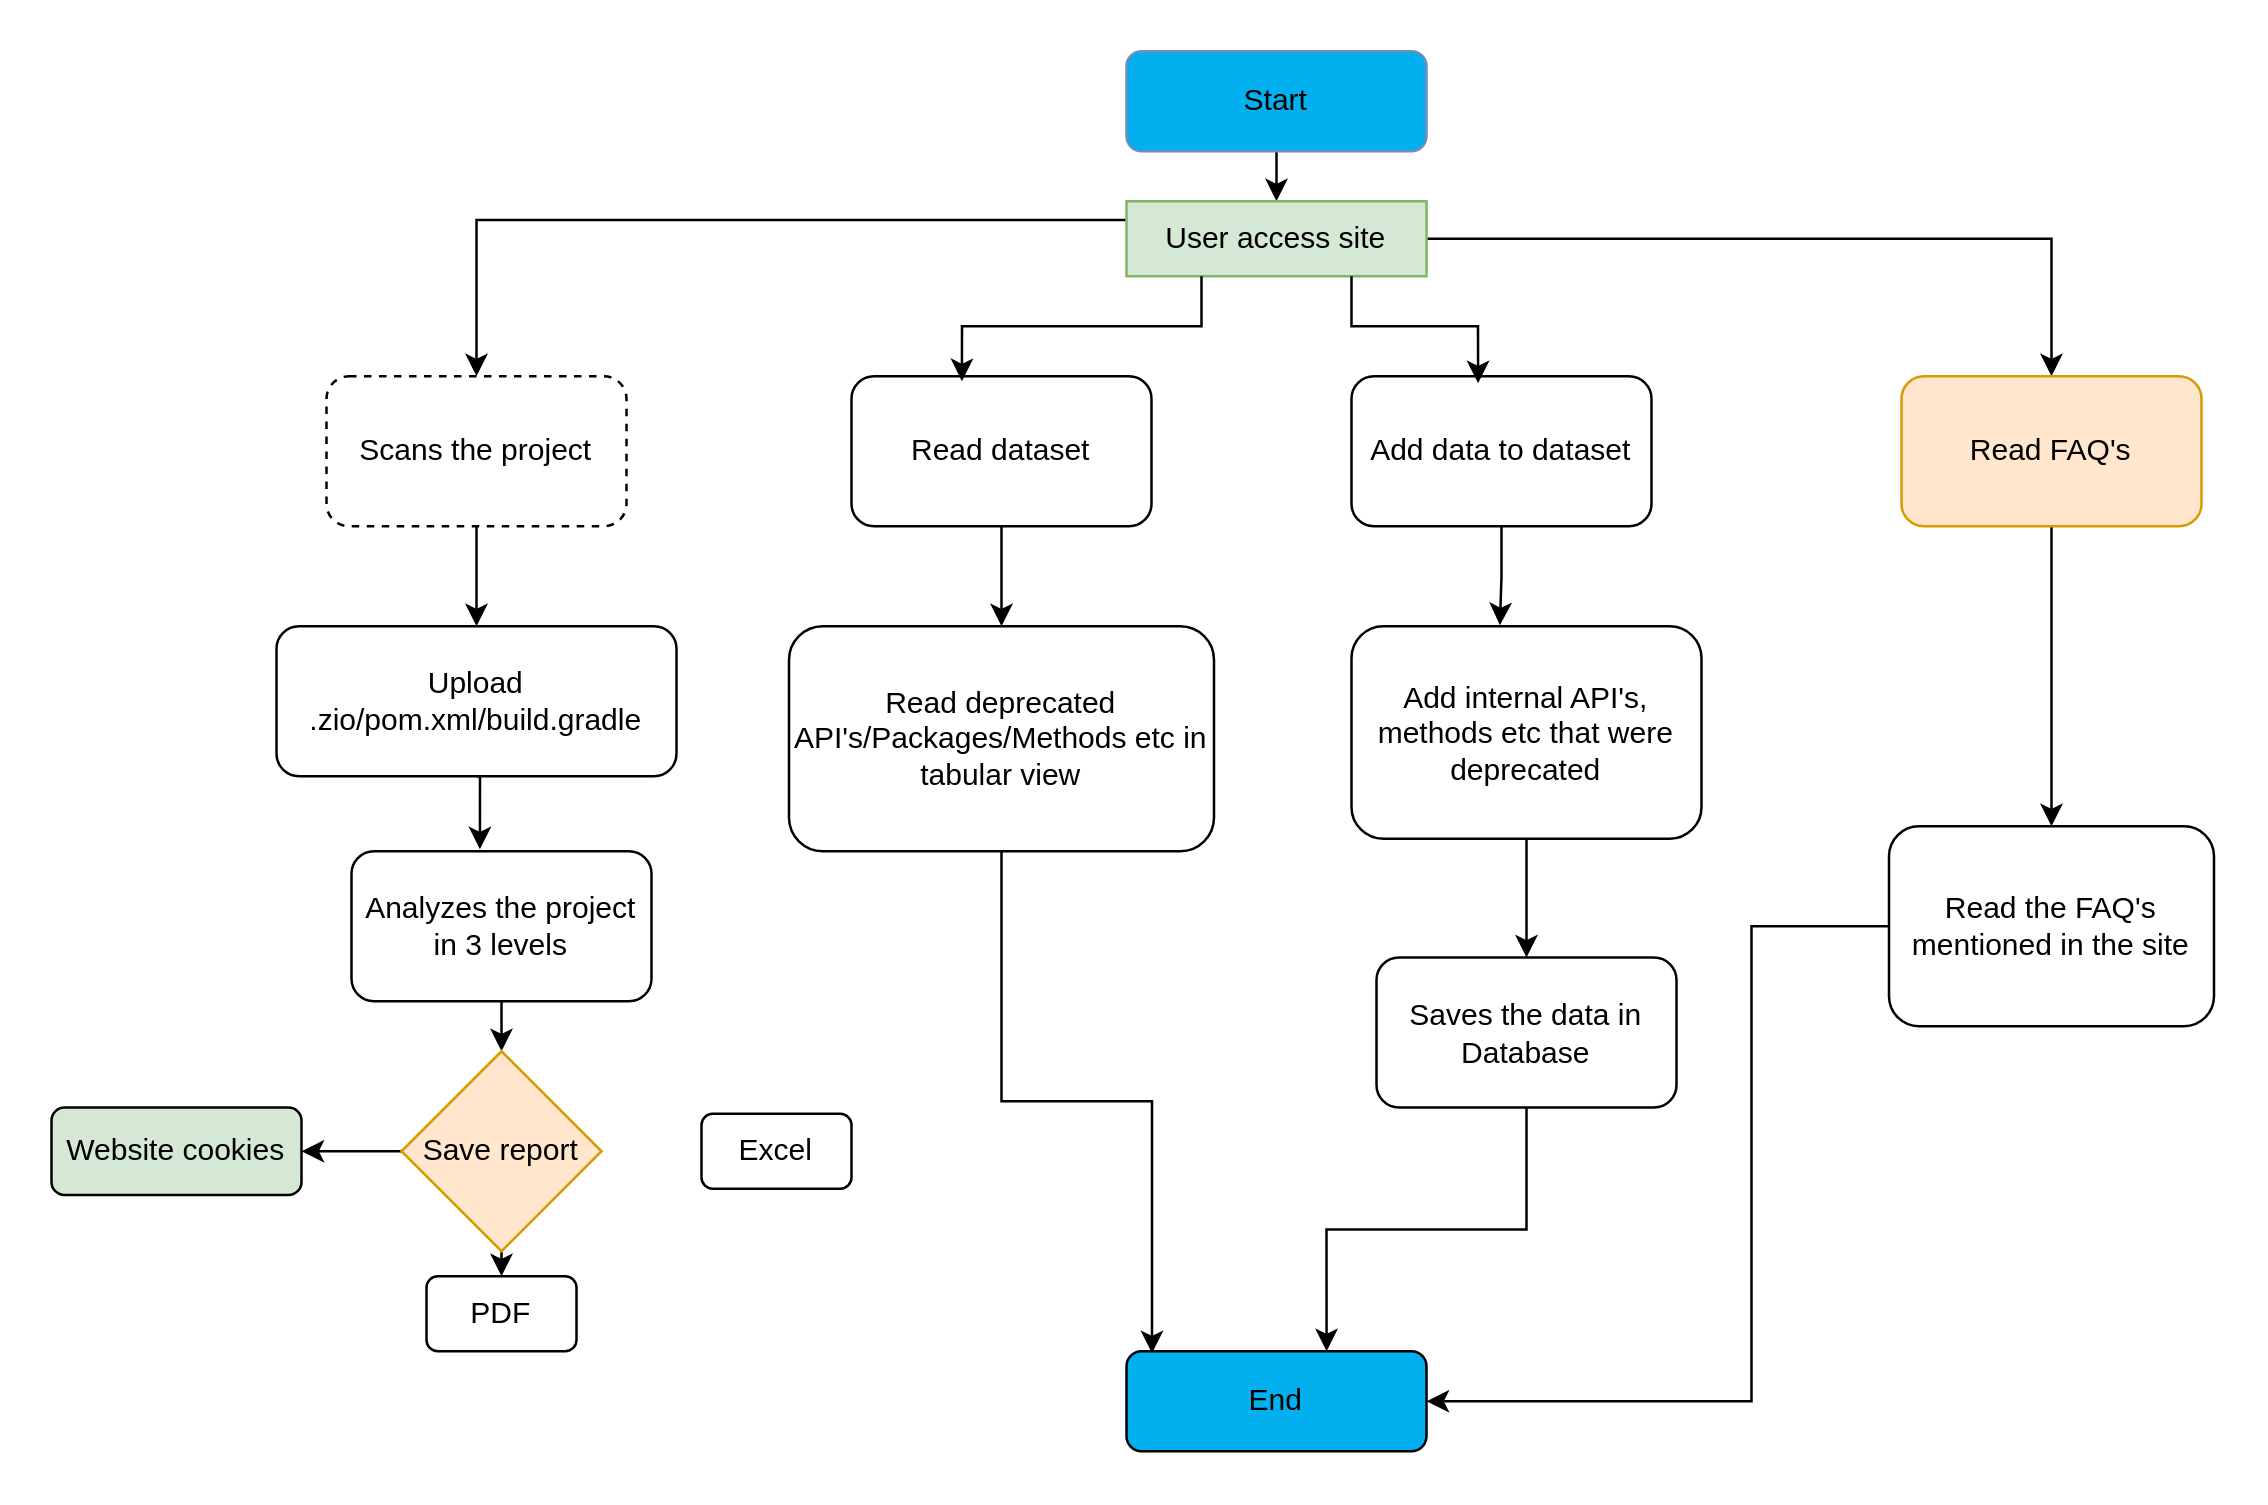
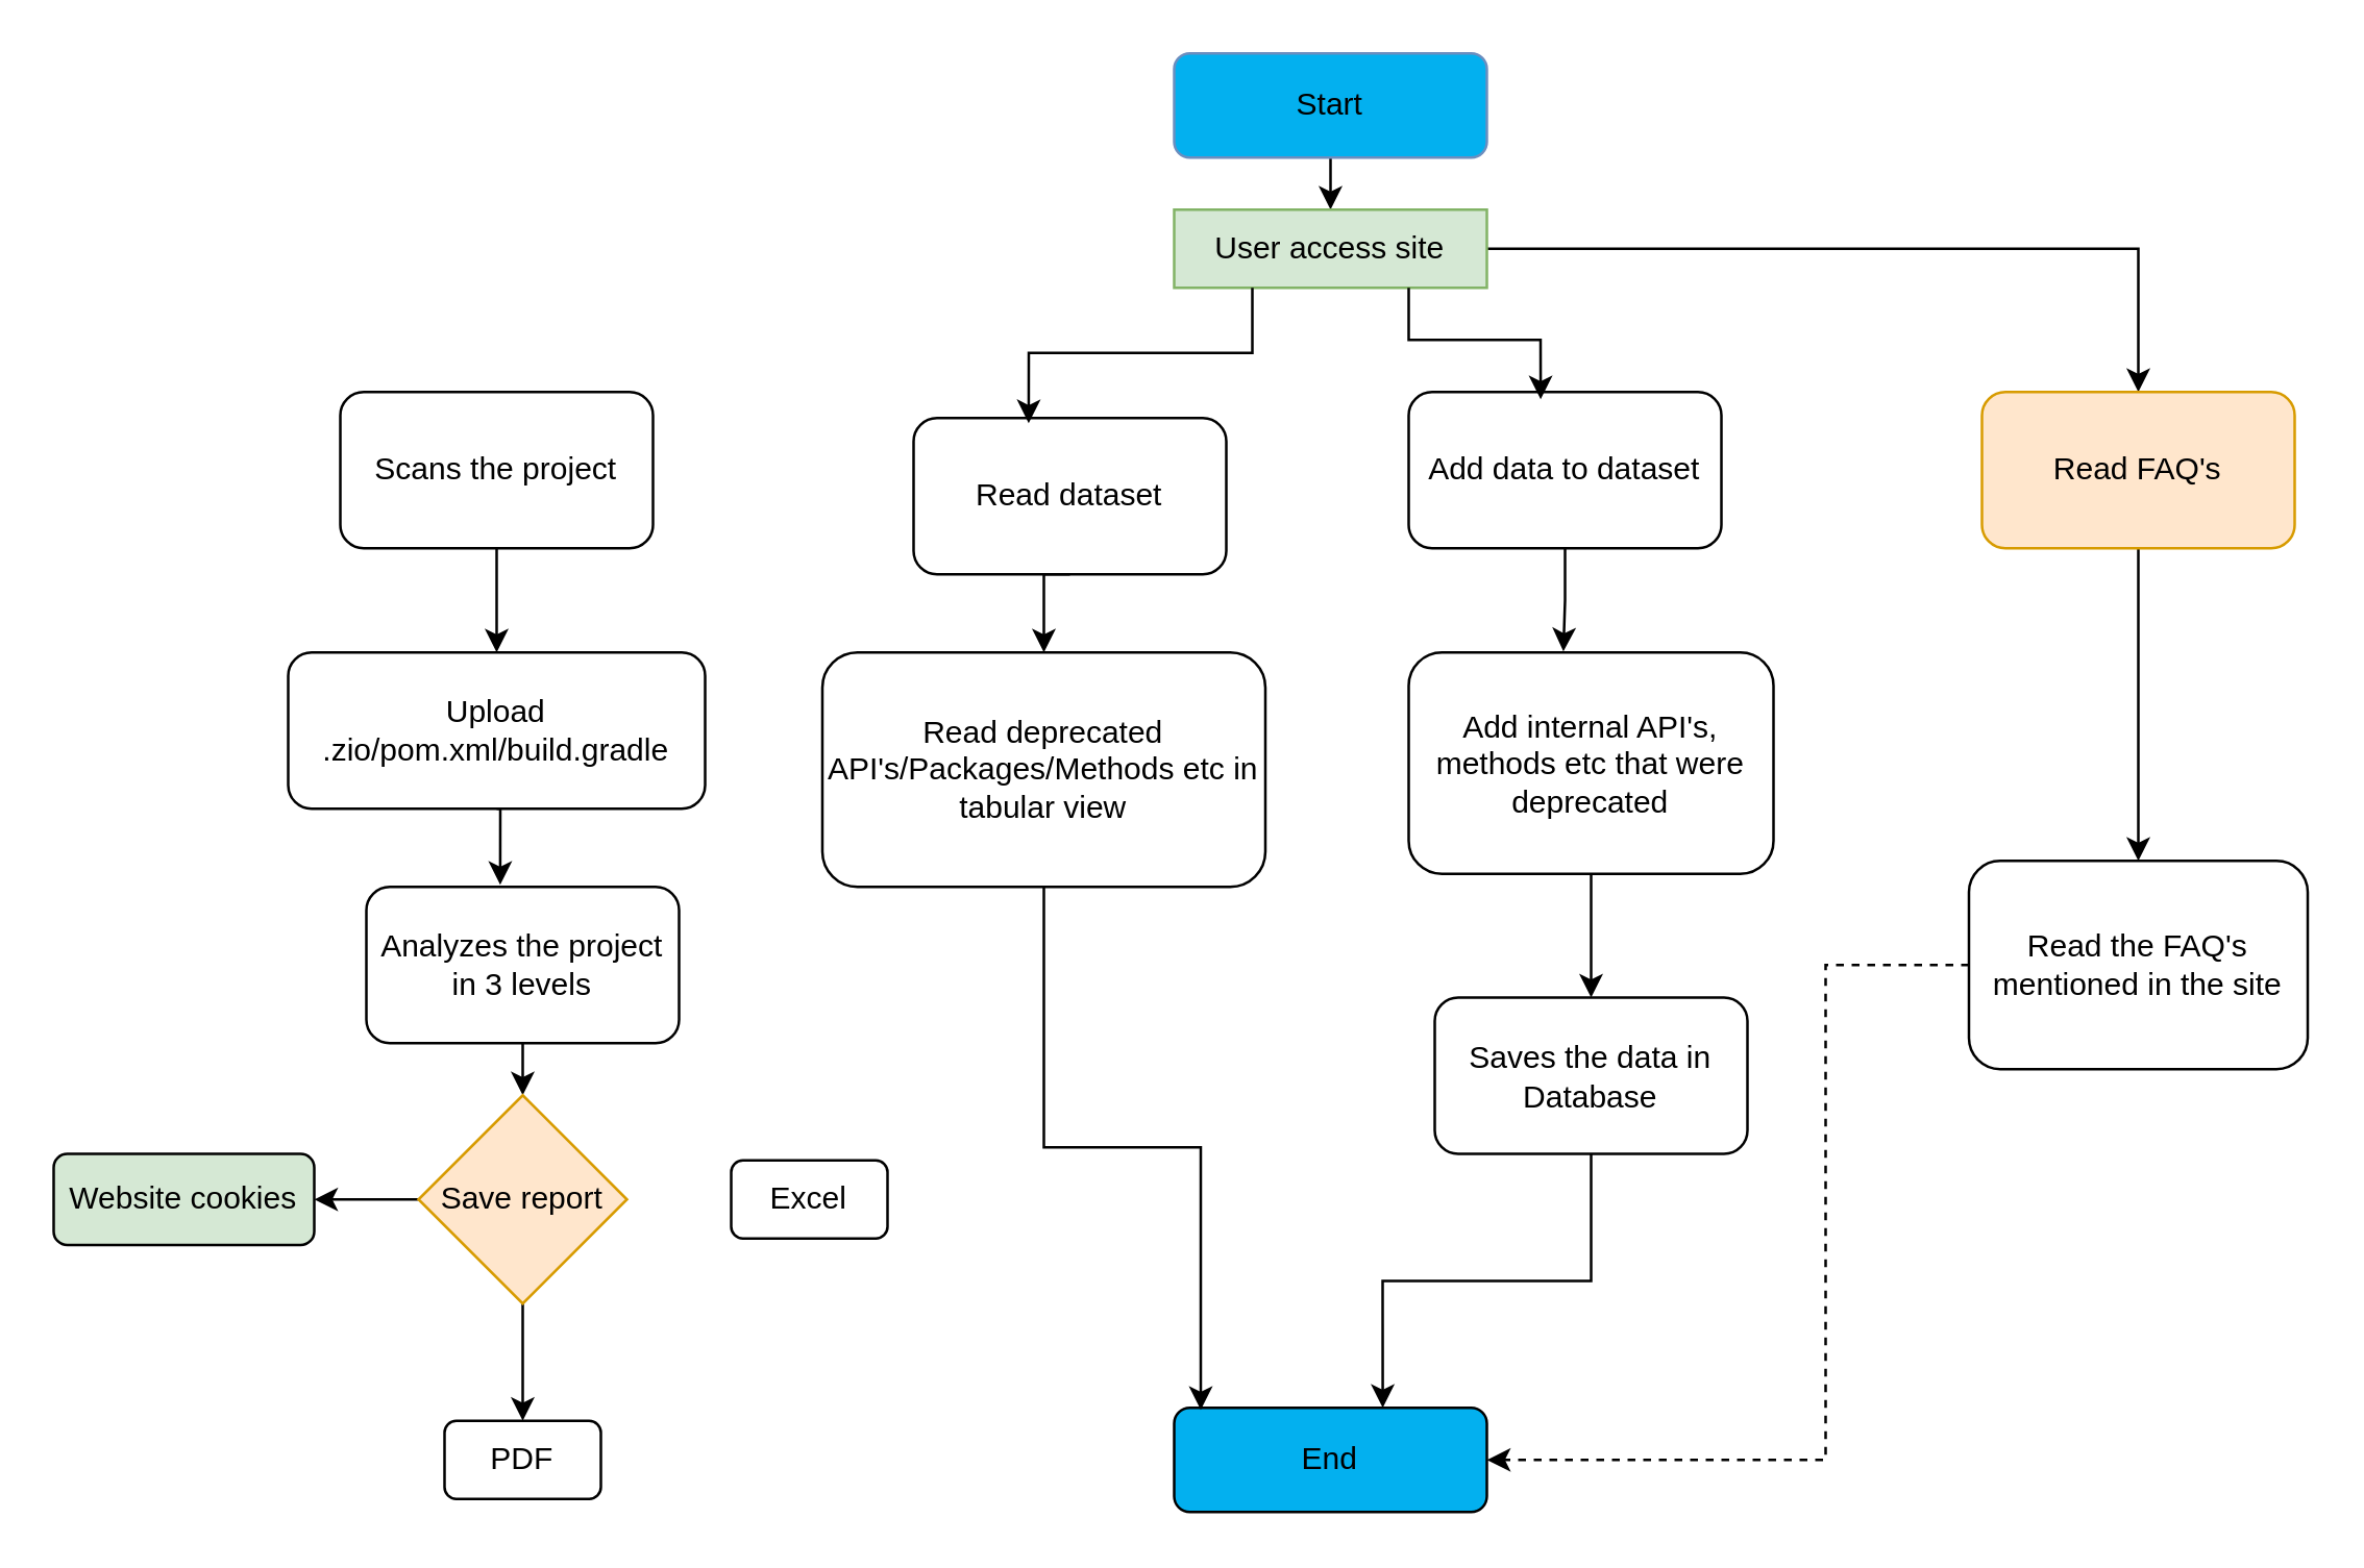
- <mxCell id="5" style="edgeStyle=orthogonalEdgeStyle;rounded=0;orthogonalLoop=1;jettySize=auto;html=1;exitX=0;exitY=0.25;exitDx=0;exitDy=0;entryX=0.5;entryY=0;entryDx=0;entryDy=0;" edge="1" parent="1" source="7" target="9"><mxGeometry relative="1" as="geometry" /></mxCell>
- <mxCell id="9" value="Scans the project" style="rounded=1;whiteSpace=wrap;html=1;dashed=1;" vertex="1" parent="1"><mxGeometry x="130" y="150" width="120" height="60" as="geometry" /></mxCell>
+ <mxCell id="9" value="Scans the project" style="rounded=1;whiteSpace=wrap;html=1;" vertex="1" parent="1"><mxGeometry x="130" y="150" width="120" height="60" as="geometry" /></mxCell>
- <mxCell id="11" value="Read dataset" style="rounded=1;whiteSpace=wrap;html=1;" vertex="1" parent="1"><mxGeometry x="340" y="150" width="120" height="60" as="geometry" /></mxCell>
+ <mxCell id="11" value="Read dataset" style="rounded=1;whiteSpace=wrap;html=1;" vertex="1" parent="1"><mxGeometry x="350" y="160" width="120" height="60" as="geometry" /></mxCell>
- <mxCell id="31" style="edgeStyle=orthogonalEdgeStyle;rounded=0;orthogonalLoop=1;jettySize=auto;html=1;entryX=1;entryY=0.5;entryDx=0;entryDy=0;" edge="1" parent="1" source="32" target="4"><mxGeometry relative="1" as="geometry"><Array as="points"><mxPoint x="700" y="370" /><mxPoint x="700" y="560" /></Array></mxGeometry></mxCell>
+ <mxCell id="31" style="edgeStyle=orthogonalEdgeStyle;rounded=0;orthogonalLoop=1;jettySize=auto;html=1;entryX=1;entryY=0.5;entryDx=0;entryDy=0;dashed=1;" edge="1" parent="1" source="32" target="4"><mxGeometry relative="1" as="geometry"><Array as="points"><mxPoint x="700" y="370" /><mxPoint x="700" y="560" /></Array></mxGeometry></mxCell>
- <mxCell id="22" value="PDF" style="rounded=1;whiteSpace=wrap;html=1;" vertex="1" parent="1"><mxGeometry x="170" y="510" width="60" height="30" as="geometry" /></mxCell>
+ <mxCell id="22" value="PDF" style="rounded=1;whiteSpace=wrap;html=1;" vertex="1" parent="1"><mxGeometry x="170" y="545" width="60" height="30" as="geometry" /></mxCell>
